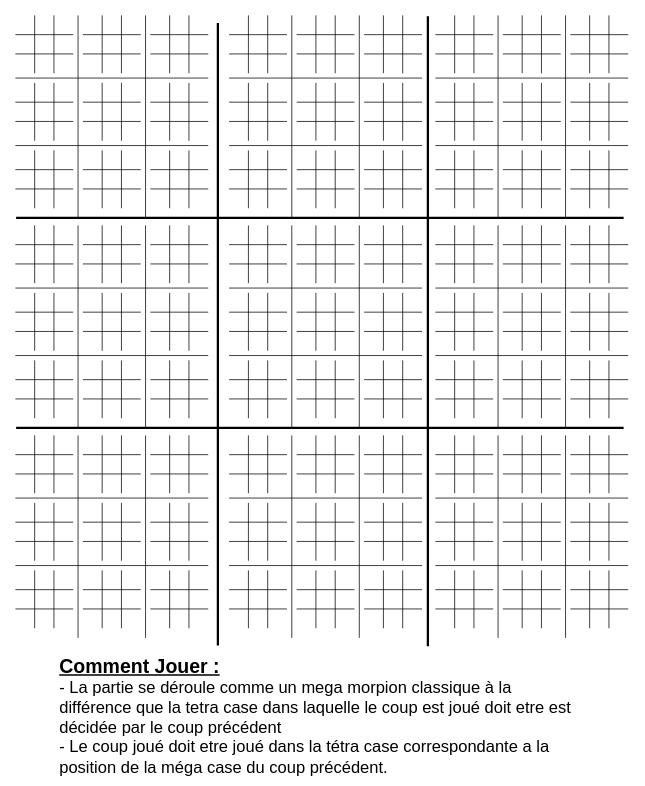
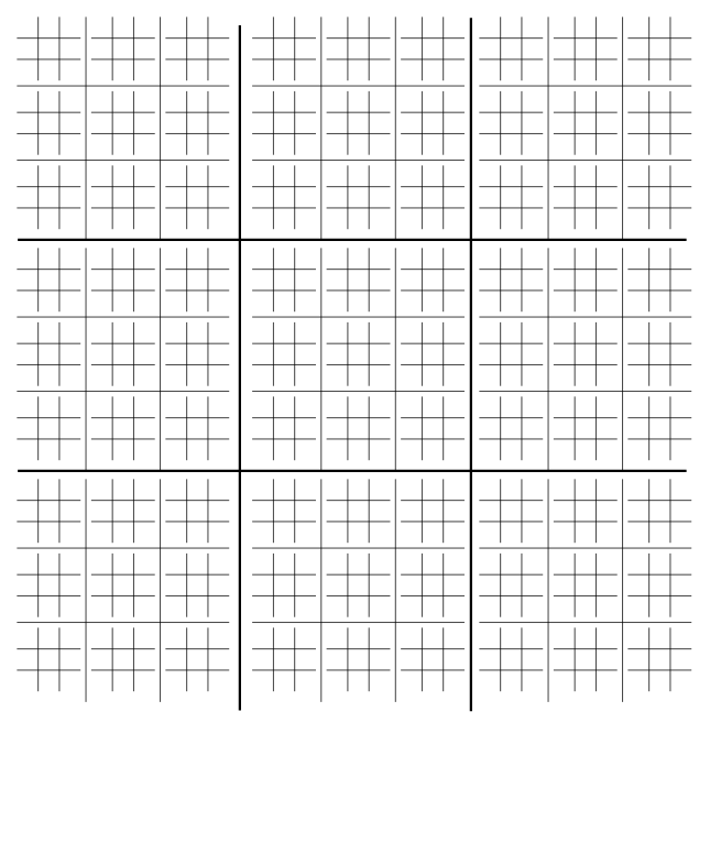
- <mxCell id="483" value="&lt;div align=&quot;left&quot;&gt;&lt;b&gt;&lt;font style=&quot;font-size: 26px;&quot;&gt;&lt;u&gt;Comment Jouer :&lt;/u&gt;&lt;/font&gt;&lt;/b&gt;&lt;/div&gt;&lt;div align=&quot;left&quot;&gt;&lt;font style=&quot;font-size: 22px;&quot;&gt;- La partie se déroule comme un mega morpion classique à la différence que la tetra case dans laquelle le coup est joué doit etre est décidée par le coup précédent&lt;/font&gt;&lt;/div&gt;&lt;div align=&quot;left&quot;&gt;&lt;font style=&quot;font-size: 22px;&quot;&gt;&lt;font&gt;- Le coup joué doit etre joué dans la tétra case correspondante a la position de la méga case du coup précédent.&lt;/font&gt;&lt;font&gt;&lt;br&gt;&lt;/font&gt;&lt;/font&gt;&lt;/div&gt;" style="text;html=1;align=left;verticalAlign=middle;whiteSpace=wrap;rounded=0;" vertex="1" parent="1"><mxGeometry x="77" y="882" width="696" height="144" as="geometry" /></mxCell>
